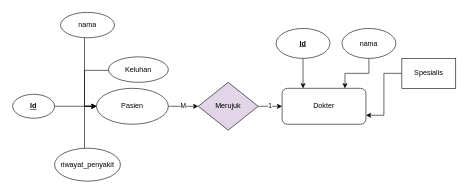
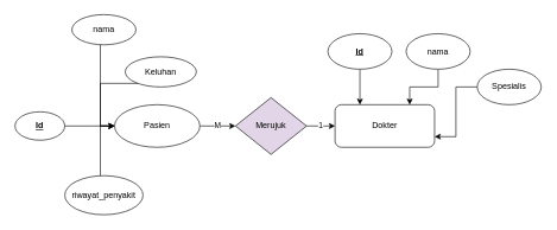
- <mxCell id="20" value="Keluhan" style="ellipse;whiteSpace=wrap;html=1;" vertex="1" parent="1"><mxGeometry x="180" y="94.49" width="100" height="42.51" as="geometry" /></mxCell>
+ <mxCell id="20" value="Keluhan" style="ellipse;whiteSpace=wrap;html=1;" vertex="1" parent="1"><mxGeometry x="175" y="79.49" width="100" height="42.51" as="geometry" /></mxCell>
- <mxCell id="18" value="Spesialis" style="whiteSpace=wrap;html=1;rounded=0;" vertex="1" parent="1"><mxGeometry x="670" y="97" width="90" height="50" as="geometry" /></mxCell>
+ <mxCell id="18" value="Spesialis" style="ellipse;whiteSpace=wrap;html=1;" vertex="1" parent="1"><mxGeometry x="670" y="97" width="90" height="50" as="geometry" /></mxCell>
